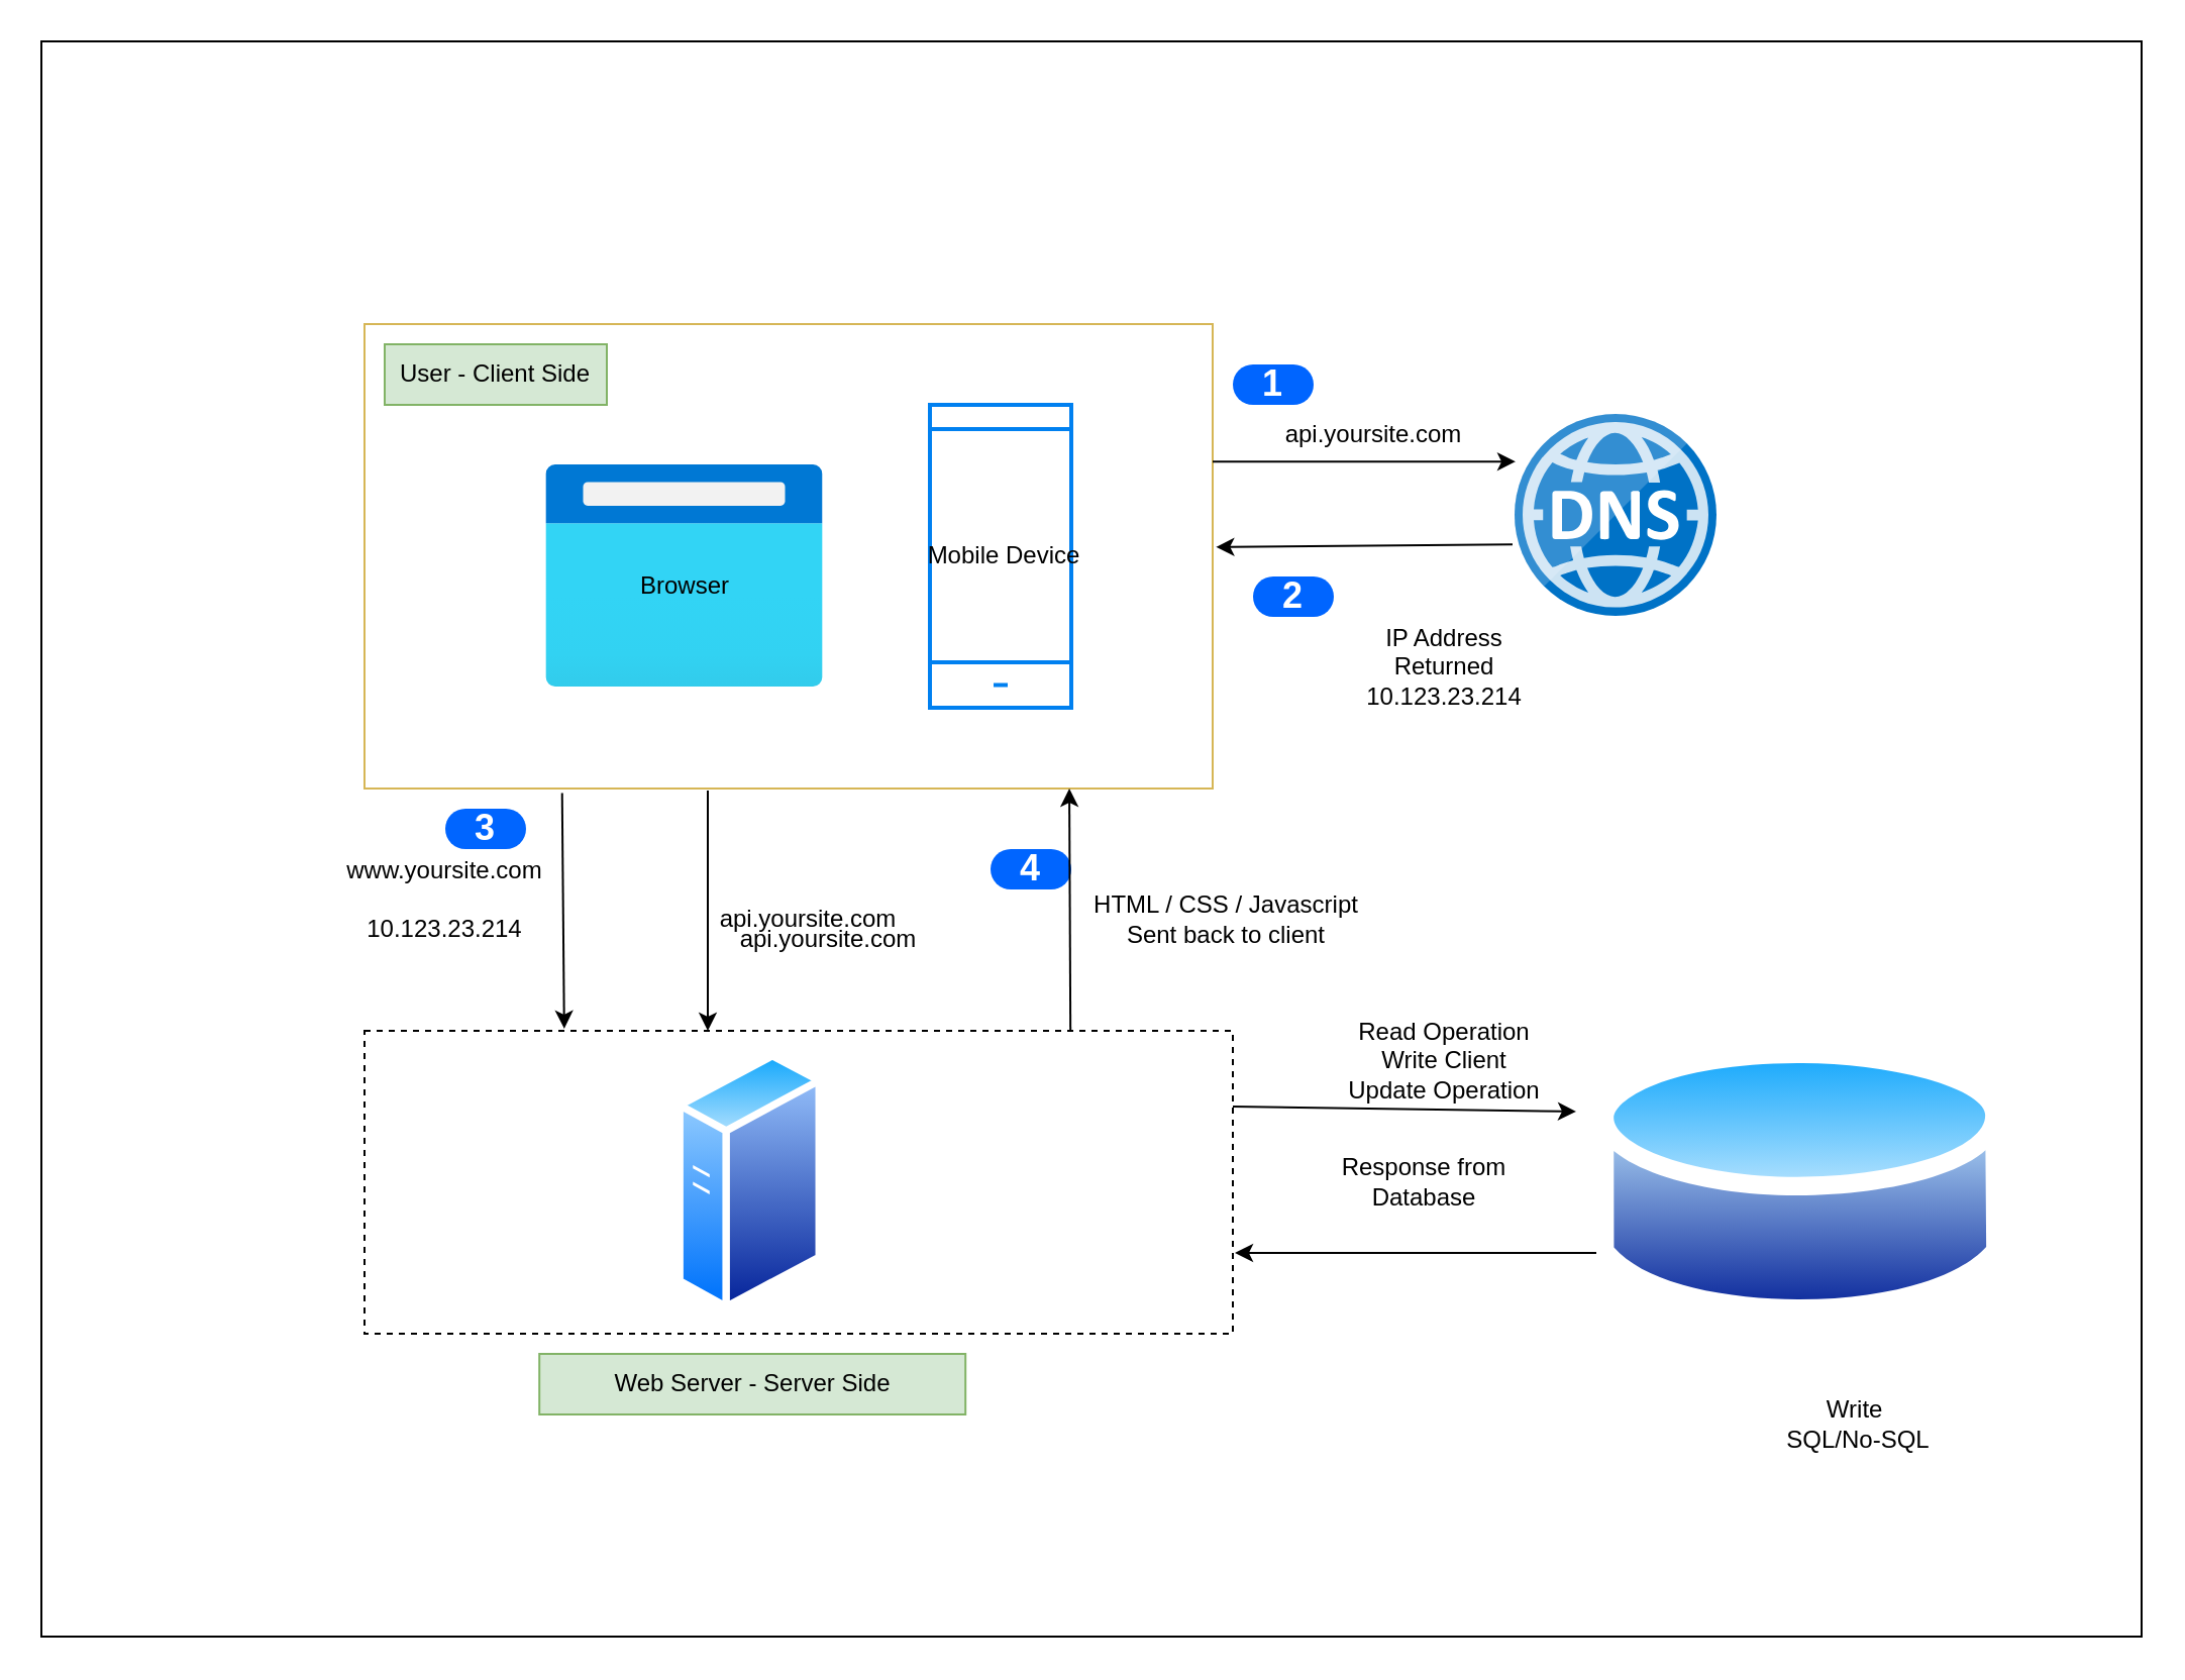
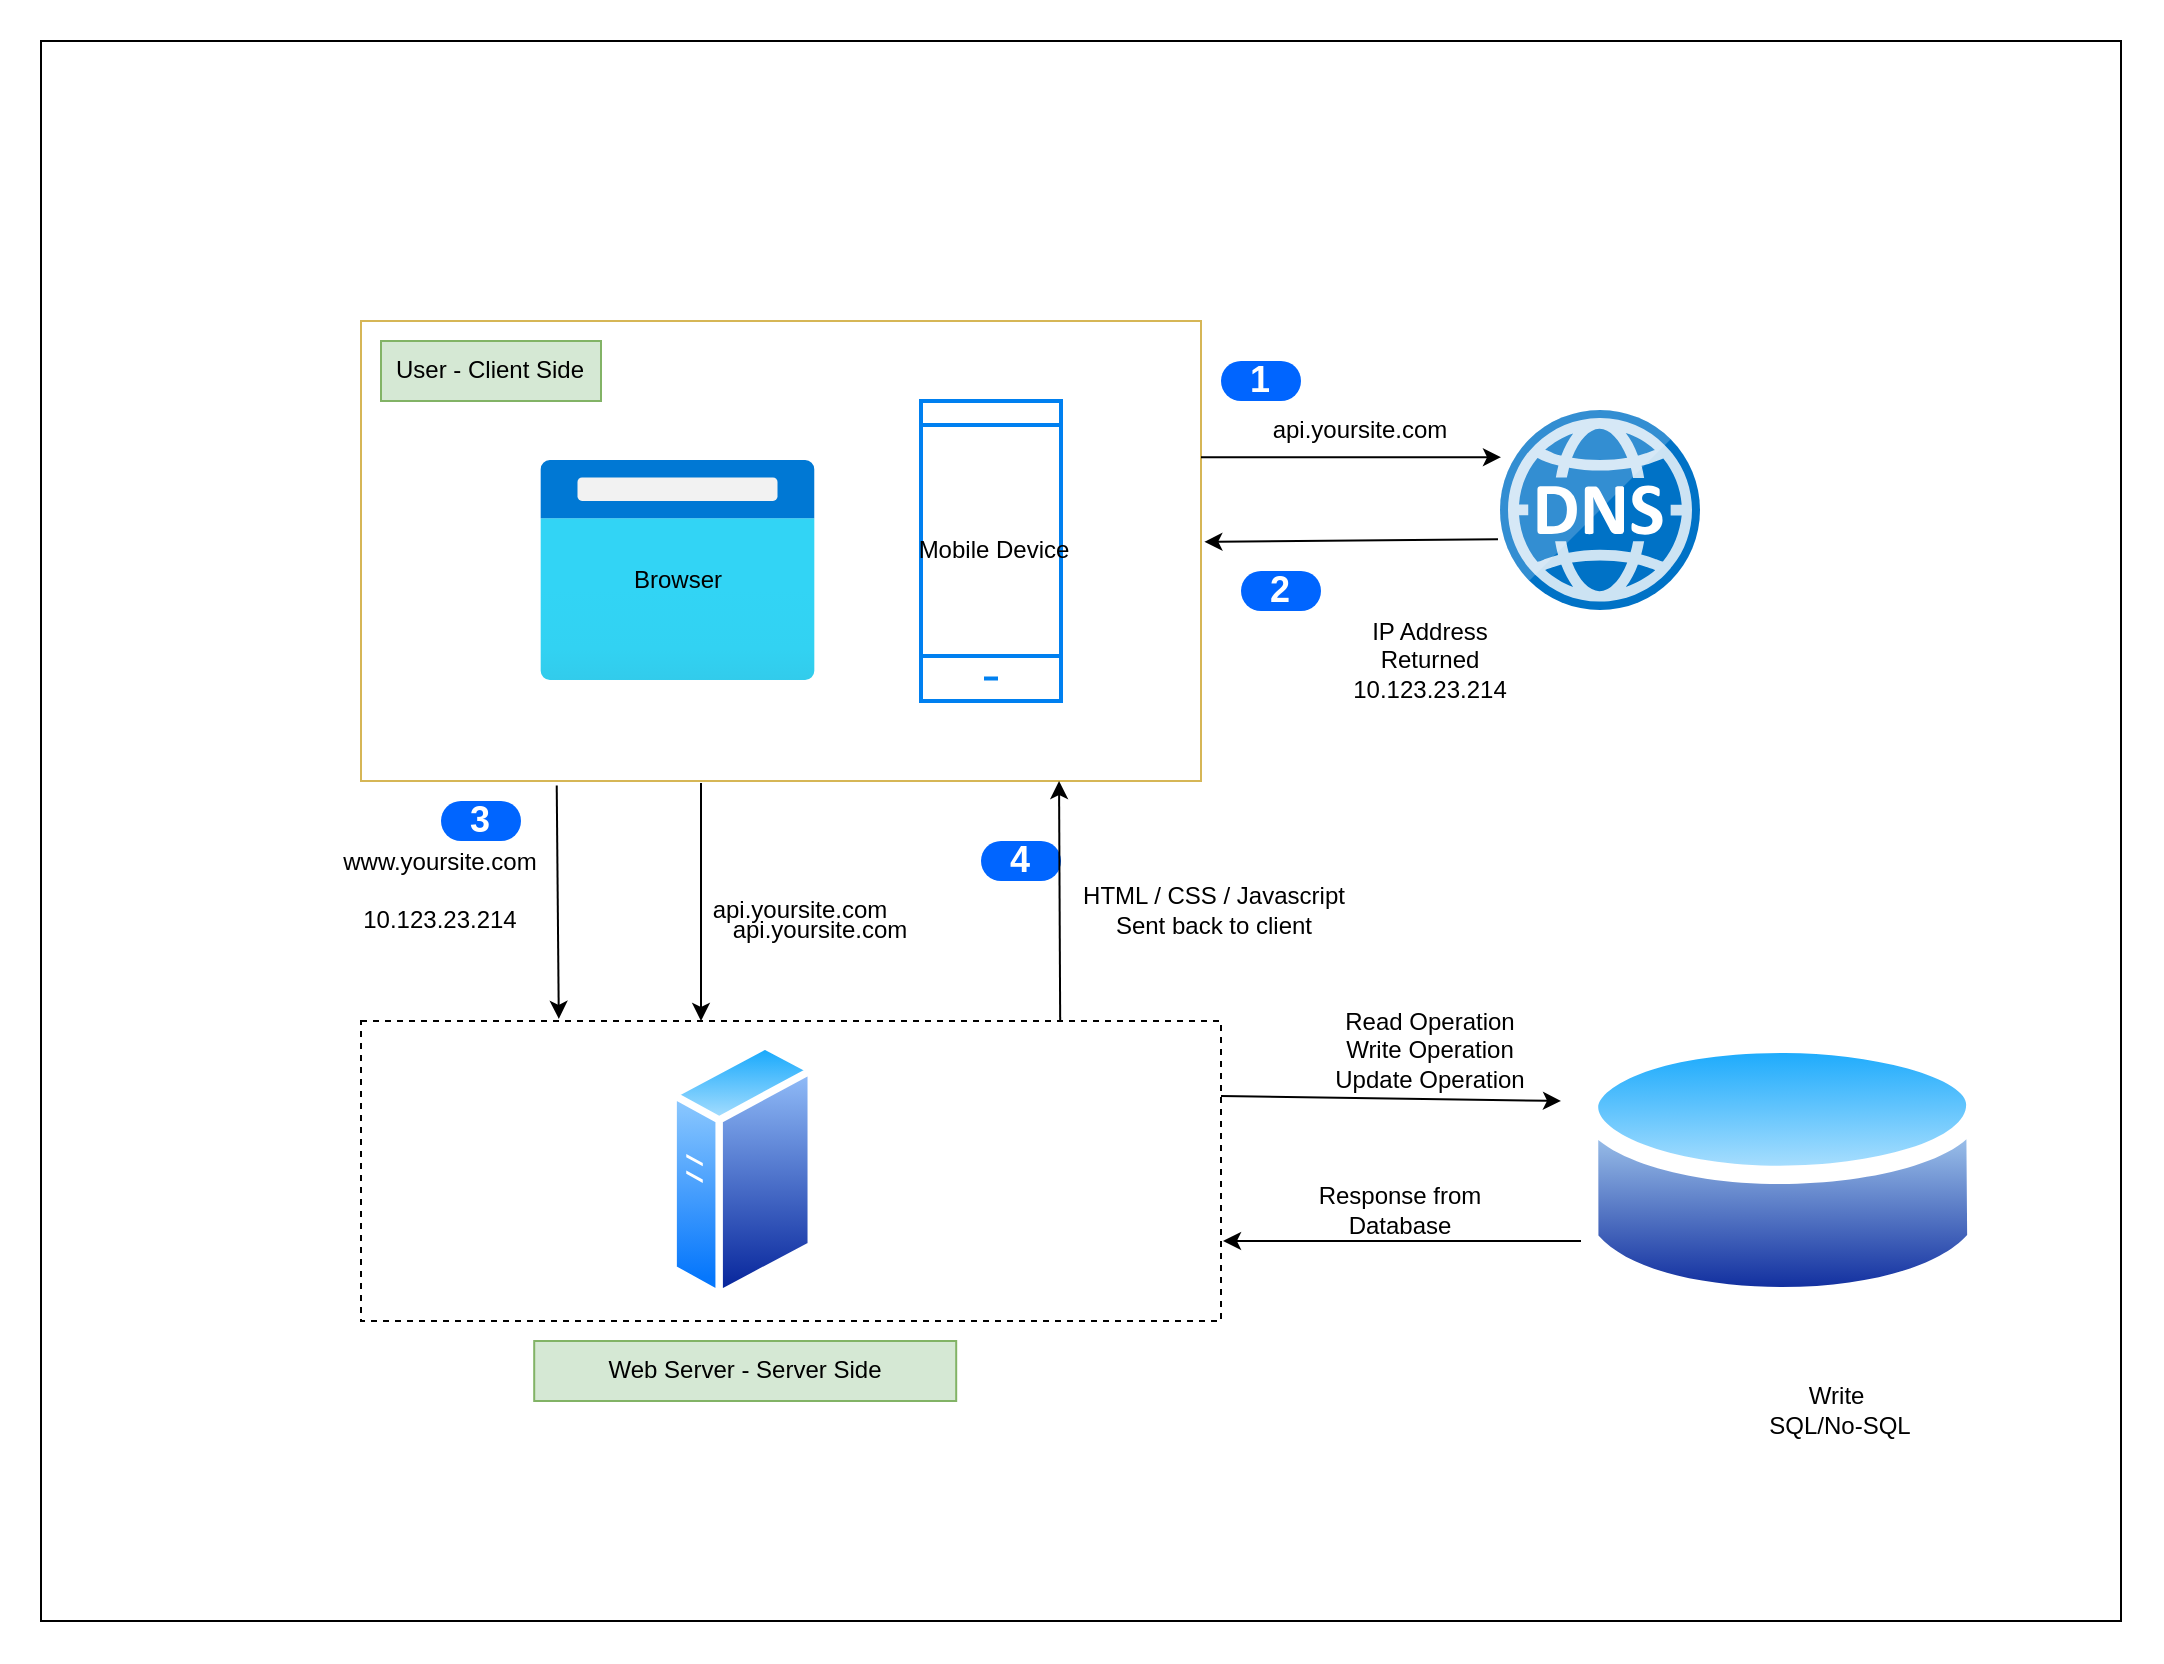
- <mxCell id="30" value="Read Operation&lt;br&gt;Write Client&lt;div&gt;Update Operation&lt;/div&gt;" style="text;html=1;align=center;verticalAlign=middle;whiteSpace=wrap;rounded=0;" vertex="1" parent="1"><mxGeometry x="585" y="510" width="260" height="30" as="geometry" /></mxCell>
+ <mxCell id="30" value="Read Operation&lt;br&gt;Write Operation&lt;div&gt;Update Operation&lt;/div&gt;" style="text;html=1;align=center;verticalAlign=middle;whiteSpace=wrap;rounded=0;" vertex="1" parent="1"><mxGeometry x="585" y="510" width="260" height="30" as="geometry" /></mxCell>
- <mxCell id="32" value="Response from Database" style="text;html=1;align=center;verticalAlign=middle;whiteSpace=wrap;rounded=0;" vertex="1" parent="1"><mxGeometry x="655" y="570" width="100" height="30" as="geometry" /></mxCell>
+ <mxCell id="32" value="Response from Database" style="text;html=1;align=center;verticalAlign=middle;whiteSpace=wrap;rounded=0;" vertex="1" parent="1"><mxGeometry x="650" y="590" width="100" height="30" as="geometry" /></mxCell>
